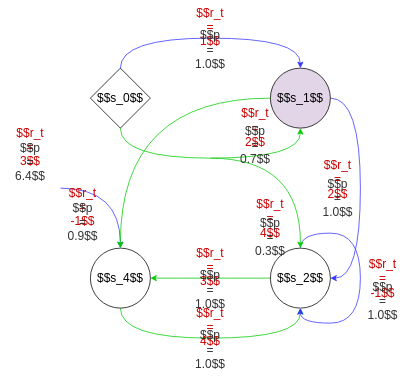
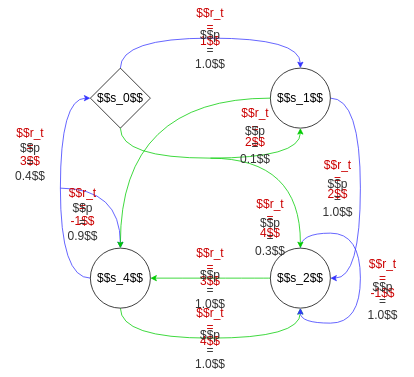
- <mxCell id="6" value="$$s_1$$" style="ellipse;whiteSpace=wrap;html=1;aspect=fixed;fontSize=16;fillColor=#e1d5e7;" vertex="1" parent="1"><mxGeometry x="360" y="90" width="80" height="80" as="geometry" /></mxCell>
+ <mxCell id="6" value="$$s_1$$" style="ellipse;whiteSpace=wrap;html=1;aspect=fixed;fontSize=16;" vertex="1" parent="1"><mxGeometry x="360" y="90" width="80" height="80" as="geometry" /></mxCell>
- <mxCell id="32" value="&lt;font style=&quot;font-size: 16px;&quot; color=&quot;#333333&quot;&gt;$$p = 0.7$$&lt;/font&gt;" style="text;html=1;strokeColor=none;fillColor=none;align=center;verticalAlign=middle;whiteSpace=wrap;rounded=0;fontSize=16;" vertex="1" parent="1"><mxGeometry x="320" y="176.5" width="40" height="30" as="geometry" /></mxCell>
+ <mxCell id="32" value="&lt;font style=&quot;font-size: 16px;&quot; color=&quot;#333333&quot;&gt;$$p = 0.1$$&lt;/font&gt;" style="text;html=1;strokeColor=none;fillColor=none;align=center;verticalAlign=middle;whiteSpace=wrap;rounded=0;fontSize=16;" vertex="1" parent="1"><mxGeometry x="320" y="176.5" width="40" height="30" as="geometry" /></mxCell>
- <mxCell id="25" value="&lt;font style=&quot;font-size: 16px;&quot; color=&quot;#333333&quot;&gt;$$p = 6.4$$&lt;/font&gt;" style="text;html=1;strokeColor=none;fillColor=none;align=center;verticalAlign=middle;whiteSpace=wrap;rounded=0;fontSize=16;" vertex="1" parent="1"><mxGeometry x="20" y="200" width="40" height="30" as="geometry" /></mxCell>
+ <mxCell id="25" value="&lt;font style=&quot;font-size: 16px;&quot; color=&quot;#333333&quot;&gt;$$p = 0.4$$&lt;/font&gt;" style="text;html=1;strokeColor=none;fillColor=none;align=center;verticalAlign=middle;whiteSpace=wrap;rounded=0;fontSize=16;" vertex="1" parent="1"><mxGeometry x="20" y="200" width="40" height="30" as="geometry" /></mxCell>
+ <mxCell id="9" style="edgeStyle=orthogonalEdgeStyle;curved=1;rounded=0;orthogonalLoop=1;jettySize=auto;html=1;exitX=0;exitY=0.5;exitDx=0;exitDy=0;entryX=0;entryY=0.5;entryDx=0;entryDy=0;fontSize=16;strokeColor=#3333FF;" edge="1" parent="1" source="11" target="4"><mxGeometry relative="1" as="geometry"><Array as="points"><mxPoint x="80" y="370" /><mxPoint x="80" y="130" /></Array></mxGeometry></mxCell>
